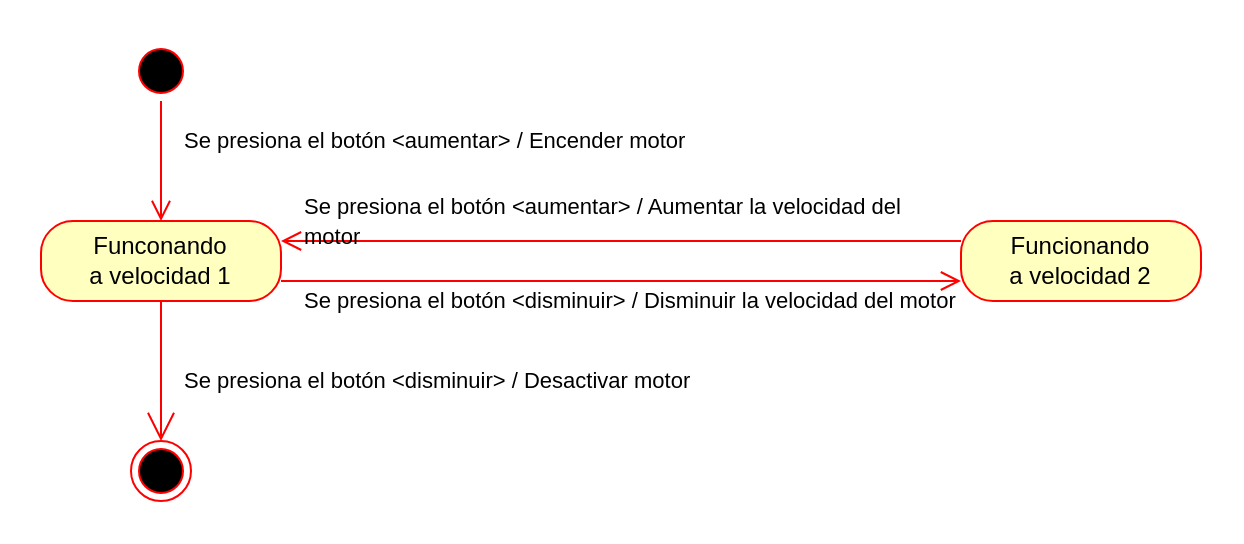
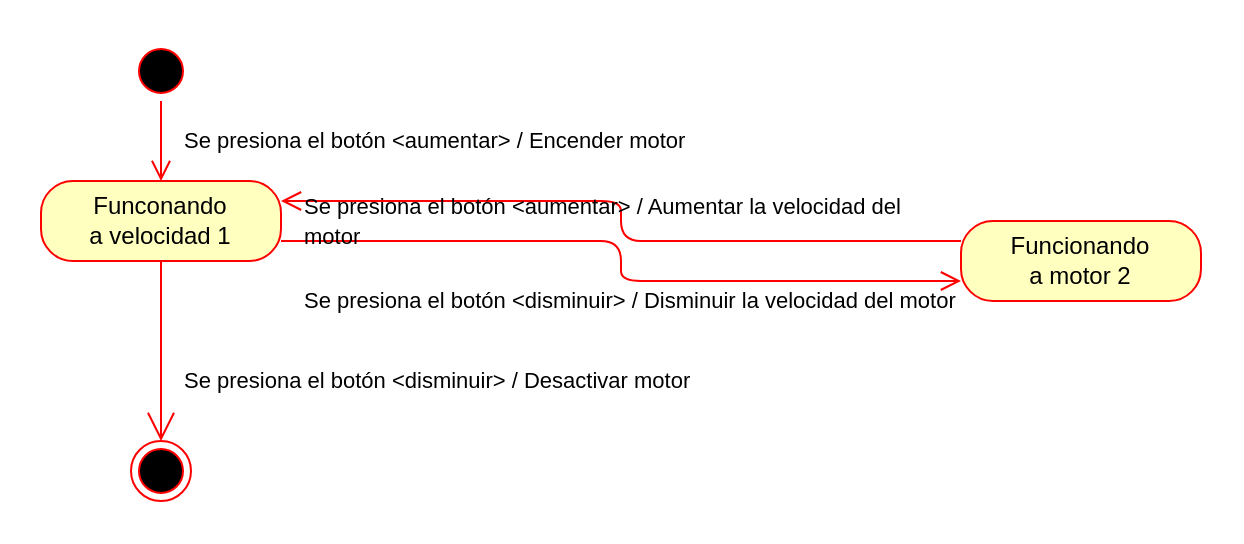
- <mxCell id="4" value="&lt;div&gt;Funconando&lt;/div&gt;&lt;div&gt;a velocidad 1&lt;br&gt;&lt;/div&gt;" style="rounded=1;whiteSpace=wrap;html=1;arcSize=40;fontColor=#000000;fillColor=#ffffc0;strokeColor=#ff0000;" vertex="1" parent="1"><mxGeometry x="20" y="110" width="120" height="40" as="geometry" /></mxCell>
+ <mxCell id="4" value="&lt;div&gt;Funconando&lt;/div&gt;&lt;div&gt;a velocidad 1&lt;br&gt;&lt;/div&gt;" style="rounded=1;whiteSpace=wrap;html=1;arcSize=40;fontColor=#000000;fillColor=#ffffc0;strokeColor=#ff0000;" vertex="1" parent="1"><mxGeometry x="20" y="90" width="120" height="40" as="geometry" /></mxCell>
- <mxCell id="7" value="&lt;div&gt;Funcionando&lt;/div&gt;&lt;div&gt;a velocidad 2&lt;br&gt;&lt;/div&gt;" style="rounded=1;whiteSpace=wrap;html=1;arcSize=40;fontColor=#000000;fillColor=#ffffc0;strokeColor=#ff0000;" vertex="1" parent="1"><mxGeometry x="480" y="110" width="120" height="40" as="geometry" /></mxCell>
+ <mxCell id="7" value="&lt;div&gt;Funcionando&lt;/div&gt;&lt;div&gt;a motor 2&lt;br&gt;&lt;/div&gt;" style="rounded=1;whiteSpace=wrap;html=1;arcSize=40;fontColor=#000000;fillColor=#ffffc0;strokeColor=#ff0000;" vertex="1" parent="1"><mxGeometry x="480" y="110" width="120" height="40" as="geometry" /></mxCell>
